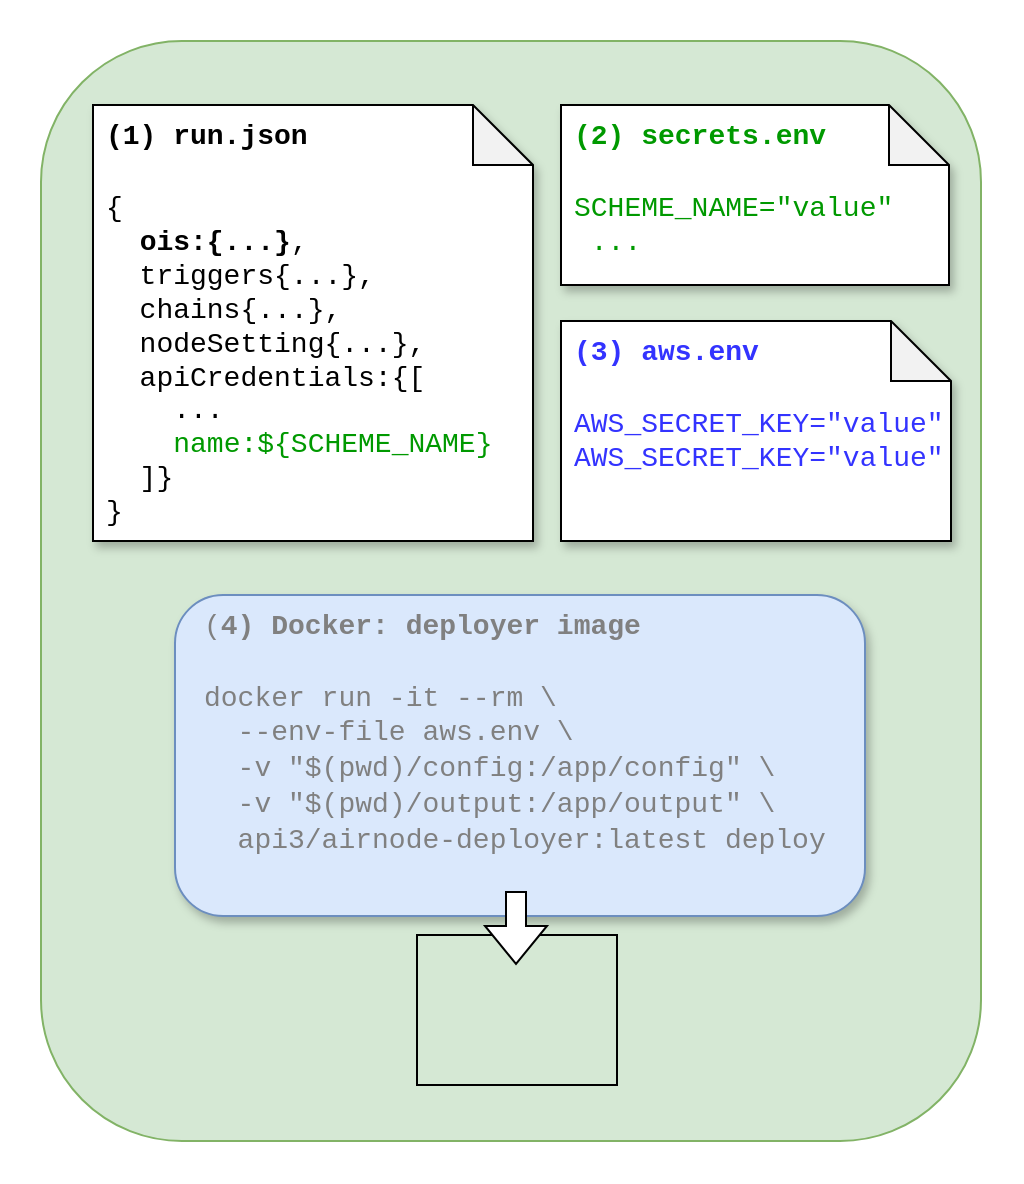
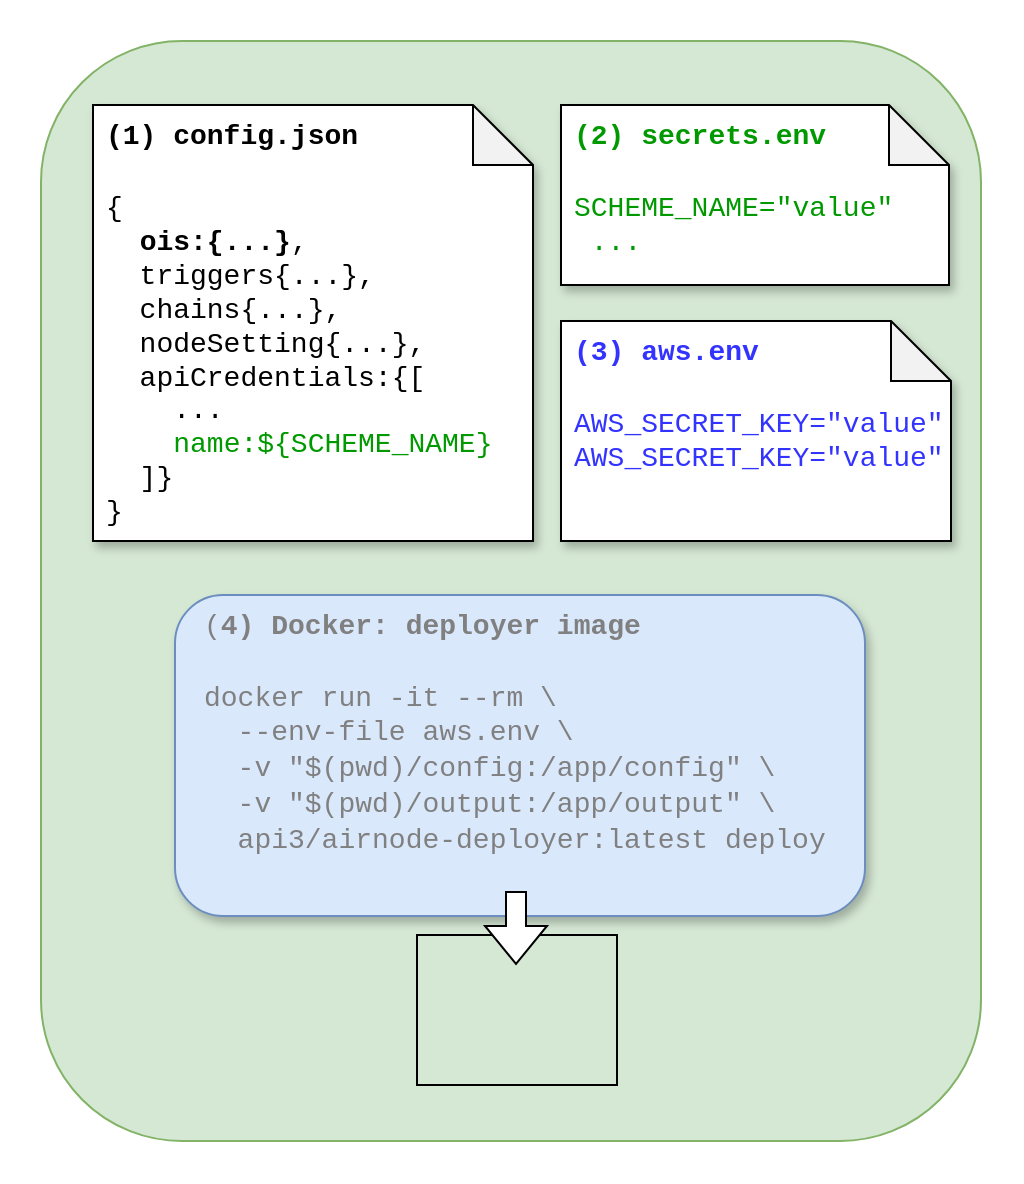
- <mxCell id="4" value="&lt;span style=&quot;font-size: 14px&quot;&gt;&lt;font face=&quot;Courier New&quot;&gt;&lt;b&gt;(1) run.json&lt;/b&gt;&lt;br style=&quot;font-size: 14px&quot;&gt;&lt;br style=&quot;font-size: 14px&quot;&gt;&lt;/font&gt;&lt;/span&gt;&lt;div style=&quot;font-size: 14px&quot;&gt;&lt;span style=&quot;font-size: 14px&quot;&gt;&lt;font face=&quot;Courier New&quot;&gt;{&lt;/font&gt;&lt;/span&gt;&lt;/div&gt;&lt;div style=&quot;font-size: 14px&quot;&gt;&lt;font face=&quot;Courier New&quot;&gt;&lt;span style=&quot;font-size: 14px&quot;&gt;&amp;nbsp;&amp;nbsp;&lt;b style=&quot;font-size: 14px&quot;&gt;ois:{...&lt;/b&gt;&lt;/span&gt;&lt;span style=&quot;font-size: 14px&quot;&gt;&lt;b style=&quot;font-size: 14px&quot;&gt;}&lt;/b&gt;,&lt;/span&gt;&lt;/font&gt;&lt;/div&gt;&lt;font style=&quot;font-size: 14px&quot;&gt;&lt;font face=&quot;Courier New&quot; style=&quot;font-size: 14px&quot;&gt;&lt;div style=&quot;font-size: 14px&quot;&gt;&amp;nbsp; triggers{...},&lt;/div&gt;&lt;div style=&quot;font-size: 14px&quot;&gt;&amp;nbsp; chains{...},&lt;/div&gt;&lt;div style=&quot;font-size: 14px&quot;&gt;&amp;nbsp; nodeSetting{...},&lt;/div&gt;&lt;div style=&quot;font-size: 14px&quot;&gt;&amp;nbsp;&amp;nbsp;apiCredentials:{[&lt;/div&gt;&lt;div style=&quot;font-size: 14px&quot;&gt;&amp;nbsp; &amp;nbsp; ...&lt;/div&gt;&lt;div style=&quot;font-size: 14px&quot;&gt;&amp;nbsp; &amp;nbsp;&amp;nbsp;&lt;font color=&quot;#009900&quot; style=&quot;font-size: 14px&quot;&gt;name:${&lt;/font&gt;&lt;font color=&quot;#009900&quot; style=&quot;font-size: 14px&quot;&gt;&lt;span style=&quot;background-color: transparent ; font-size: 14px&quot;&gt;SCHEME_NAME&lt;/span&gt;}&lt;/font&gt;&lt;/div&gt;&lt;/font&gt;&lt;font face=&quot;Courier New&quot; style=&quot;font-size: 14px&quot;&gt;&lt;div style=&quot;font-size: 14px&quot;&gt;&amp;nbsp; ]}&amp;nbsp; &amp;nbsp;&lt;/div&gt;&lt;div style=&quot;font-size: 14px&quot;&gt;}&lt;/div&gt;&lt;div style=&quot;font-size: 14px&quot;&gt;&lt;br style=&quot;font-size: 14px&quot;&gt;&lt;/div&gt;&lt;/font&gt;&lt;/font&gt;" style="shape=note;whiteSpace=wrap;html=1;backgroundOutline=1;darkOpacity=0.05;shadow=1;verticalAlign=top;align=left;fontSize=14;spacingLeft=5;" parent="1" vertex="1"><mxGeometry x="46" y="52" width="220" height="218" as="geometry" /></mxCell>
+ <mxCell id="4" value="&lt;span style=&quot;font-size: 14px&quot;&gt;&lt;font face=&quot;Courier New&quot;&gt;&lt;b&gt;(1) config.json&lt;/b&gt;&lt;br style=&quot;font-size: 14px&quot;&gt;&lt;br style=&quot;font-size: 14px&quot;&gt;&lt;/font&gt;&lt;/span&gt;&lt;div style=&quot;font-size: 14px&quot;&gt;&lt;span style=&quot;font-size: 14px&quot;&gt;&lt;font face=&quot;Courier New&quot;&gt;{&lt;/font&gt;&lt;/span&gt;&lt;/div&gt;&lt;div style=&quot;font-size: 14px&quot;&gt;&lt;font face=&quot;Courier New&quot;&gt;&lt;span style=&quot;font-size: 14px&quot;&gt;&amp;nbsp;&amp;nbsp;&lt;b style=&quot;font-size: 14px&quot;&gt;ois:{...&lt;/b&gt;&lt;/span&gt;&lt;span style=&quot;font-size: 14px&quot;&gt;&lt;b style=&quot;font-size: 14px&quot;&gt;}&lt;/b&gt;,&lt;/span&gt;&lt;/font&gt;&lt;/div&gt;&lt;font style=&quot;font-size: 14px&quot;&gt;&lt;font face=&quot;Courier New&quot; style=&quot;font-size: 14px&quot;&gt;&lt;div style=&quot;font-size: 14px&quot;&gt;&amp;nbsp; triggers{...},&lt;/div&gt;&lt;div style=&quot;font-size: 14px&quot;&gt;&amp;nbsp; chains{...},&lt;/div&gt;&lt;div style=&quot;font-size: 14px&quot;&gt;&amp;nbsp; nodeSetting{...},&lt;/div&gt;&lt;div style=&quot;font-size: 14px&quot;&gt;&amp;nbsp;&amp;nbsp;apiCredentials:{[&lt;/div&gt;&lt;div style=&quot;font-size: 14px&quot;&gt;&amp;nbsp; &amp;nbsp; ...&lt;/div&gt;&lt;div style=&quot;font-size: 14px&quot;&gt;&amp;nbsp; &amp;nbsp;&amp;nbsp;&lt;font color=&quot;#009900&quot; style=&quot;font-size: 14px&quot;&gt;name:${&lt;/font&gt;&lt;font color=&quot;#009900&quot; style=&quot;font-size: 14px&quot;&gt;&lt;span style=&quot;background-color: transparent ; font-size: 14px&quot;&gt;SCHEME_NAME&lt;/span&gt;}&lt;/font&gt;&lt;/div&gt;&lt;/font&gt;&lt;font face=&quot;Courier New&quot; style=&quot;font-size: 14px&quot;&gt;&lt;div style=&quot;font-size: 14px&quot;&gt;&amp;nbsp; ]}&amp;nbsp; &amp;nbsp;&lt;/div&gt;&lt;div style=&quot;font-size: 14px&quot;&gt;}&lt;/div&gt;&lt;div style=&quot;font-size: 14px&quot;&gt;&lt;br style=&quot;font-size: 14px&quot;&gt;&lt;/div&gt;&lt;/font&gt;&lt;/font&gt;" style="shape=note;whiteSpace=wrap;html=1;backgroundOutline=1;darkOpacity=0.05;shadow=1;verticalAlign=top;align=left;fontSize=14;spacingLeft=5;" parent="1" vertex="1"><mxGeometry x="46" y="52" width="220" height="218" as="geometry" /></mxCell>
